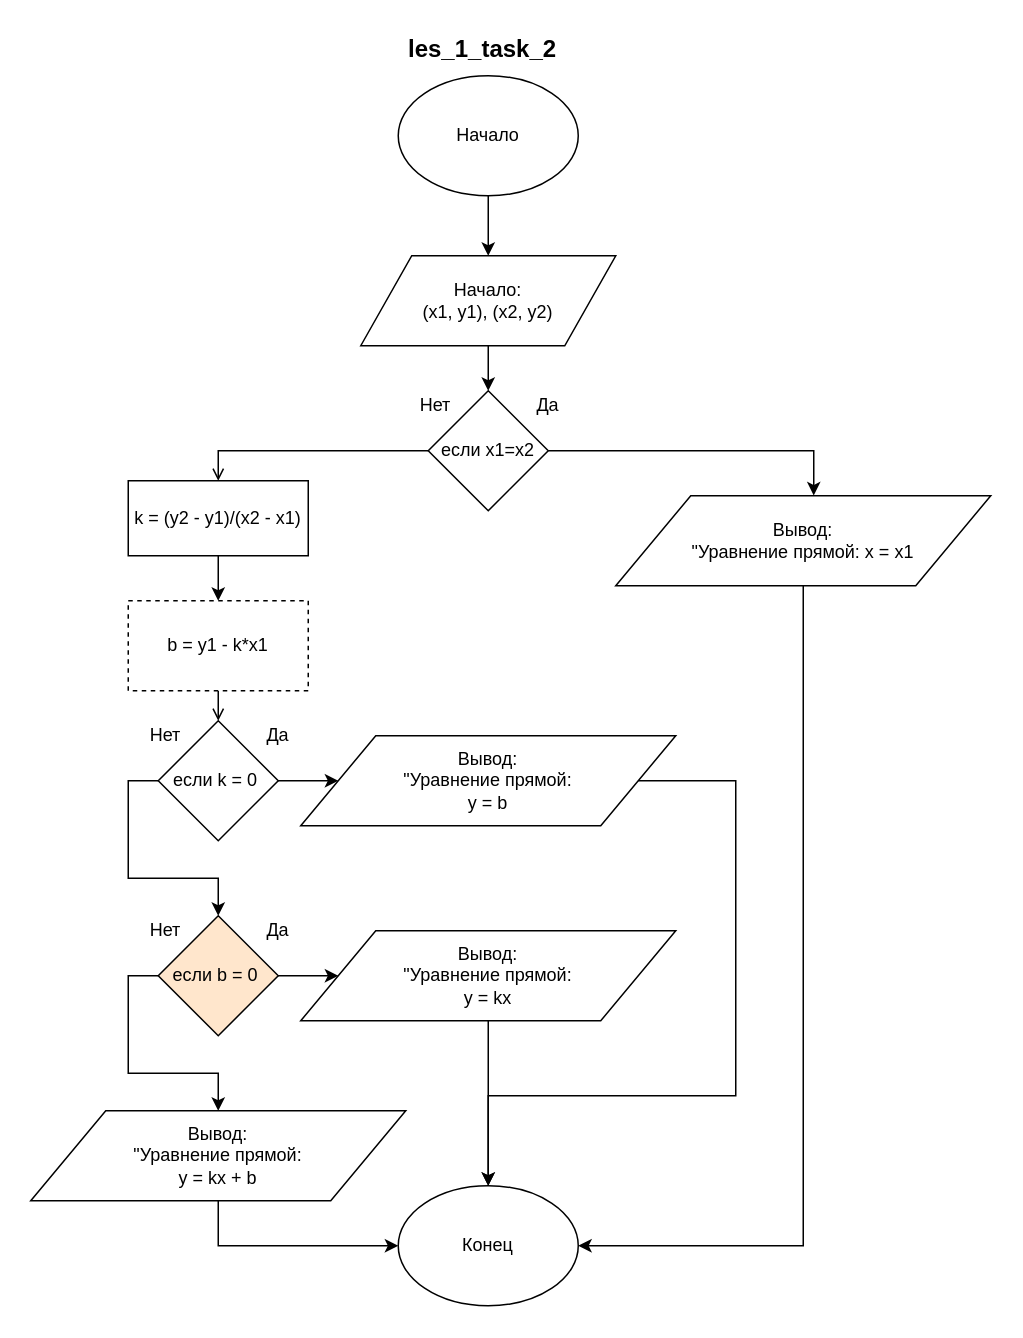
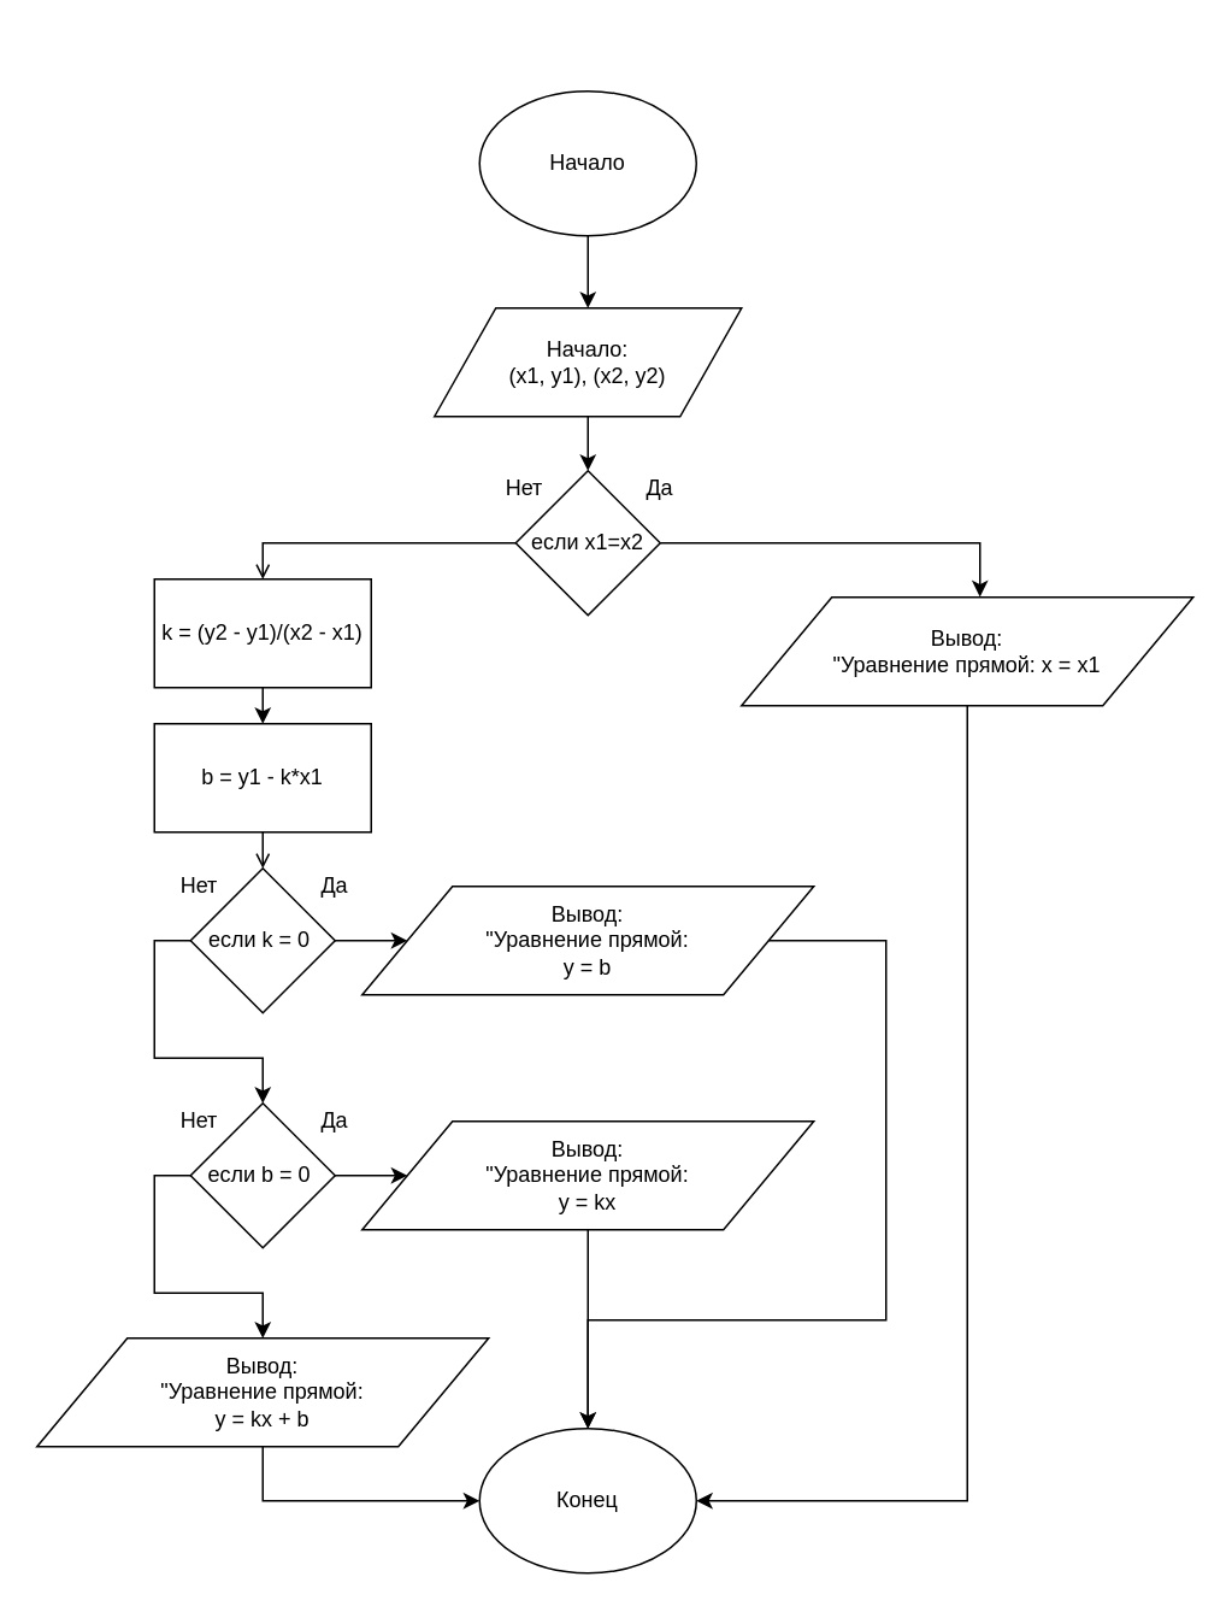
- <mxCell id="34" value="&lt;b&gt;&lt;font style=&quot;font-size: 16px&quot;&gt;les_1_task_2&lt;/font&gt;&lt;/b&gt;" style="text;html=1;resizable=0;points=[];autosize=1;align=left;verticalAlign=top;spacingTop=-4;" vertex="1" parent="1"><mxGeometry x="270" y="20" width="110" height="20" as="geometry" /></mxCell>
- <mxCell id="15" value="k = (y2 - y1)/(x2 - x1)" style="rounded=0;whiteSpace=wrap;html=1;" vertex="1" parent="1"><mxGeometry x="85" y="320" width="120" height="50" as="geometry" /></mxCell>
+ <mxCell id="15" value="k = (y2 - y1)/(x2 - x1)" style="rounded=0;whiteSpace=wrap;html=1;" vertex="1" parent="1"><mxGeometry x="85" y="320" width="120" height="60" as="geometry" /></mxCell>
- <mxCell id="17" value="b = y1 - k*x1" style="rounded=0;whiteSpace=wrap;html=1;dashed=1;" vertex="1" parent="1"><mxGeometry x="85" y="400" width="120" height="60" as="geometry" /></mxCell>
+ <mxCell id="17" value="b = y1 - k*x1" style="rounded=0;whiteSpace=wrap;html=1;" vertex="1" parent="1"><mxGeometry x="85" y="400" width="120" height="60" as="geometry" /></mxCell>
- <mxCell id="27" value="если b = 0&amp;nbsp;" style="rhombus;whiteSpace=wrap;html=1;fillColor=#ffe6cc;" vertex="1" parent="1"><mxGeometry x="105" y="610" width="80" height="80" as="geometry" /></mxCell>
+ <mxCell id="27" value="если b = 0&amp;nbsp;" style="rhombus;whiteSpace=wrap;html=1;" vertex="1" parent="1"><mxGeometry x="105" y="610" width="80" height="80" as="geometry" /></mxCell>
